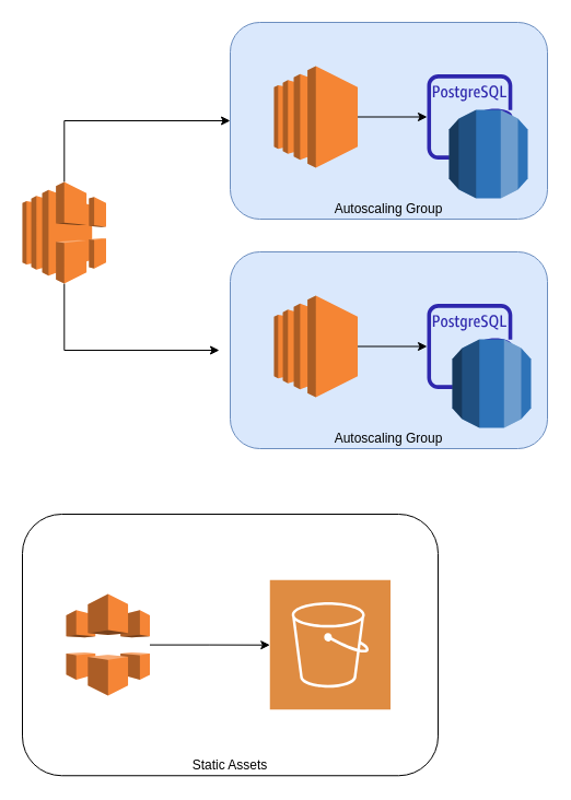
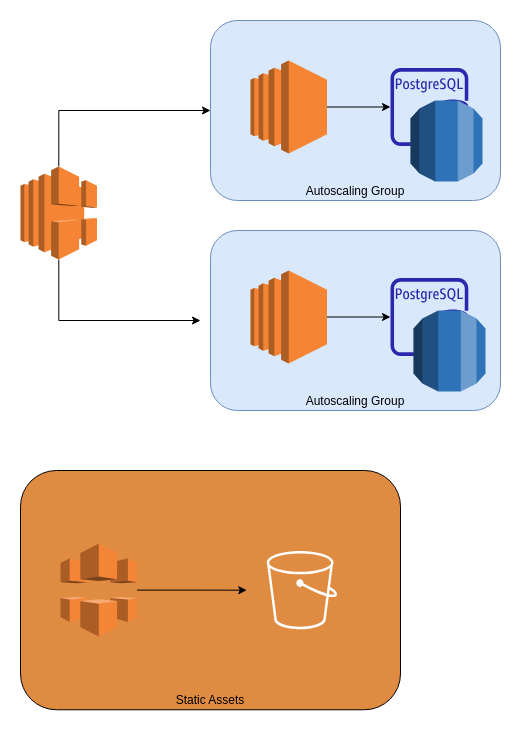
- <mxCell id="2" value="Static Assets" style="rounded=1;whiteSpace=wrap;html=1;verticalAlign=bottom;" vertex="1" parent="1"><mxGeometry x="20" y="470" width="380" height="239.25" as="geometry" /></mxCell>
+ <mxCell id="2" value="Static Assets" style="rounded=1;whiteSpace=wrap;html=1;verticalAlign=bottom;fillColor=#df8c42;" vertex="1" parent="1"><mxGeometry x="20" y="470" width="380" height="239.25" as="geometry" /></mxCell>
